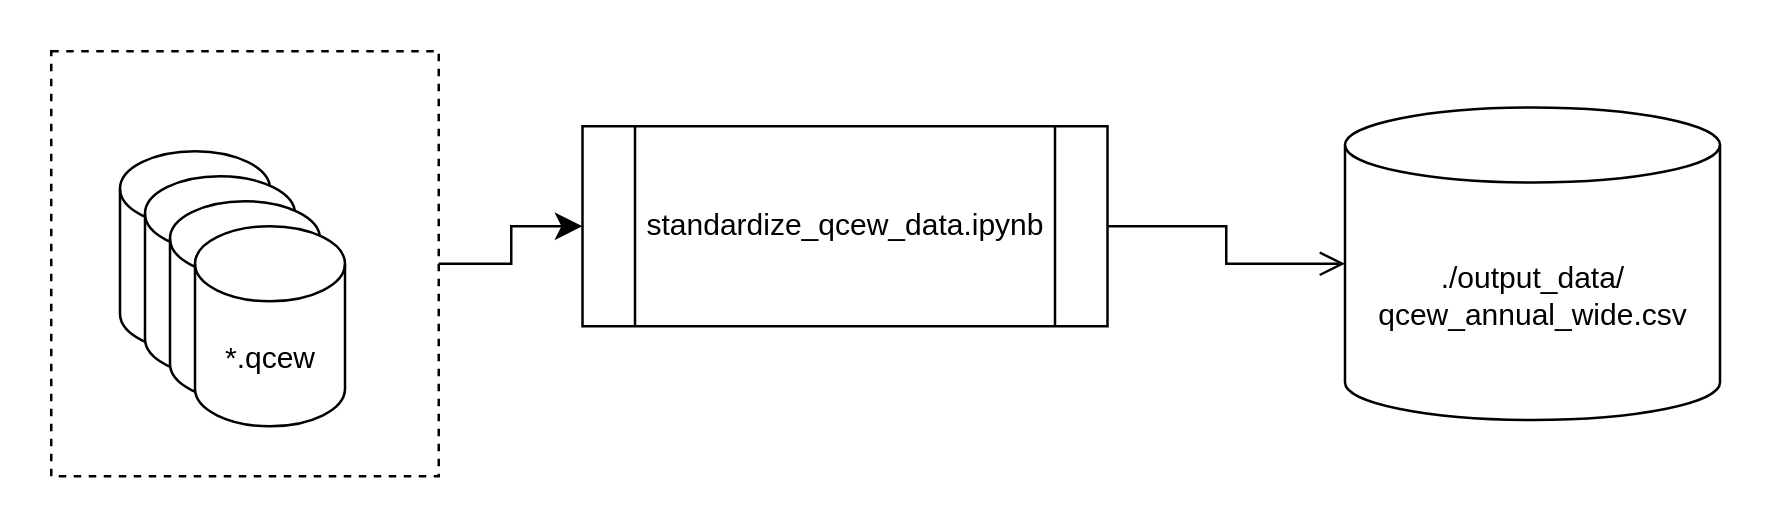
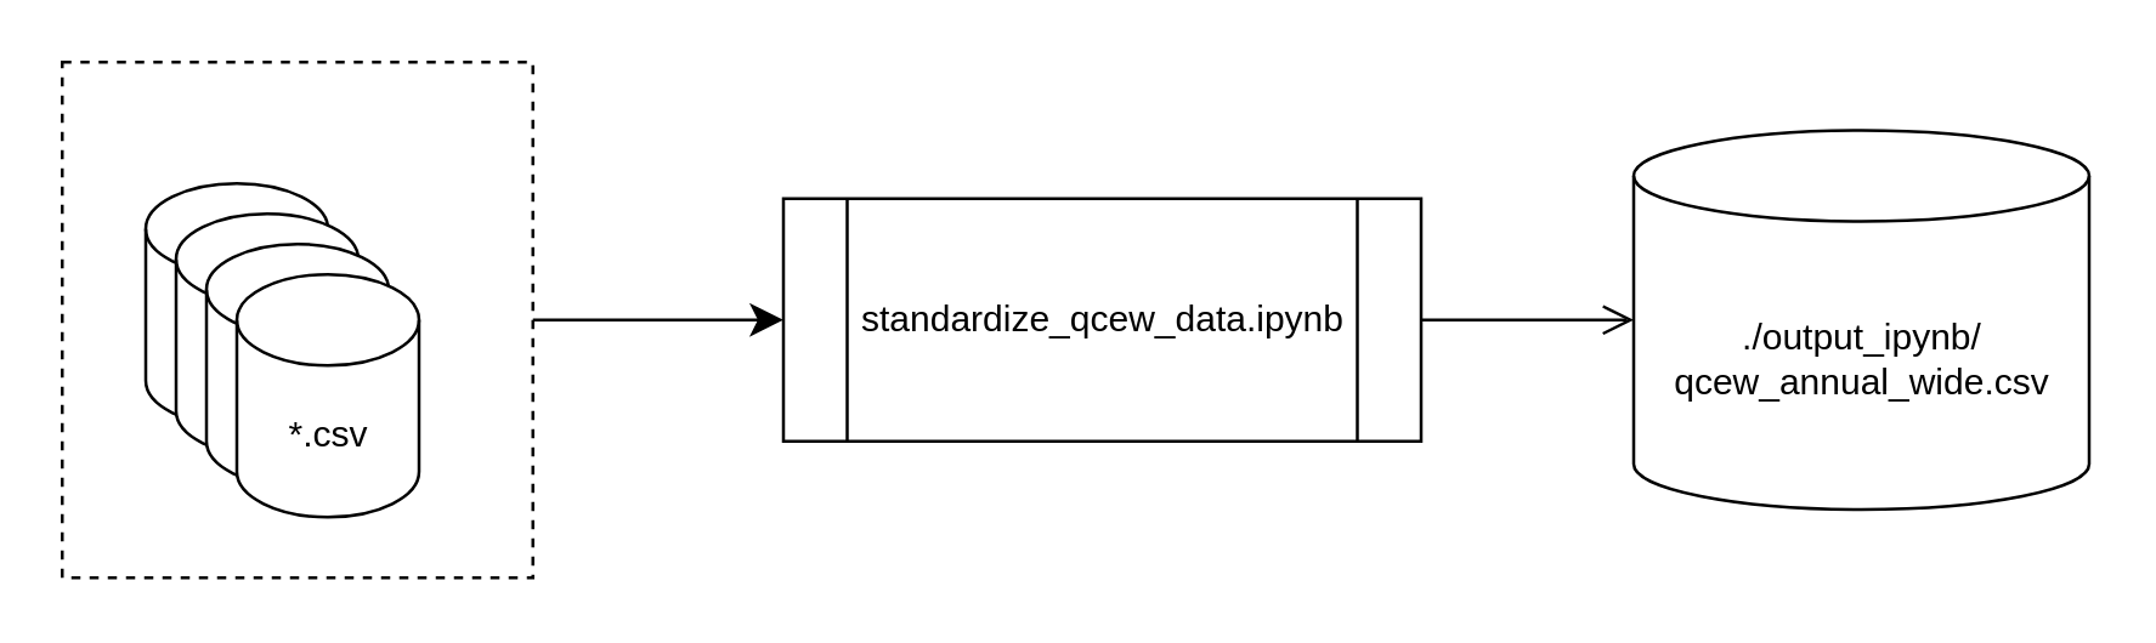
- <mxCell id="7" value="standardize_qcew_data.ipynb" style="shape=process;whiteSpace=wrap;html=1;backgroundOutline=1;" vertex="1" parent="1"><mxGeometry x="232.5" y="50" width="210" height="80" as="geometry" /></mxCell>
+ <mxCell id="7" value="standardize_qcew_data.ipynb" style="shape=process;whiteSpace=wrap;html=1;backgroundOutline=1;" vertex="1" parent="1"><mxGeometry x="257.5" y="65" width="210" height="80" as="geometry" /></mxCell>
- <mxCell id="8" value="./output_data/&lt;div&gt;qcew_annual_wide.csv&lt;br&gt;&lt;/div&gt;" style="shape=cylinder3;whiteSpace=wrap;html=1;boundedLbl=1;backgroundOutline=1;size=15;" vertex="1" parent="1"><mxGeometry x="537.5" y="42.5" width="150" height="125" as="geometry" /></mxCell>
+ <mxCell id="8" value="./output_ipynb/&lt;div&gt;qcew_annual_wide.csv&lt;br&gt;&lt;/div&gt;" style="shape=cylinder3;whiteSpace=wrap;html=1;boundedLbl=1;backgroundOutline=1;size=15;" vertex="1" parent="1"><mxGeometry x="537.5" y="42.5" width="150" height="125" as="geometry" /></mxCell>
- <mxCell id="6" value="*.qcew" style="shape=cylinder3;whiteSpace=wrap;html=1;boundedLbl=1;backgroundOutline=1;size=15;" vertex="1" parent="1"><mxGeometry x="77.5" y="90" width="60" height="80" as="geometry" /></mxCell>
+ <mxCell id="6" value="*.csv" style="shape=cylinder3;whiteSpace=wrap;html=1;boundedLbl=1;backgroundOutline=1;size=15;" vertex="1" parent="1"><mxGeometry x="77.5" y="90" width="60" height="80" as="geometry" /></mxCell>
